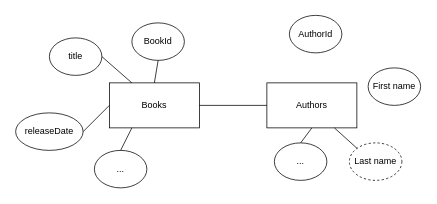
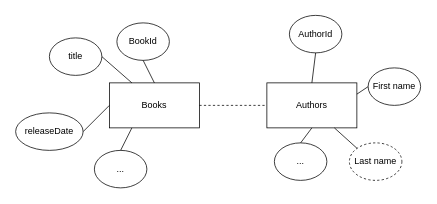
- <mxCell id="5" value="BookId" style="ellipse;whiteSpace=wrap;html=1;" vertex="1" parent="1"><mxGeometry x="175" y="30" width="70" height="50" as="geometry" /></mxCell>
+ <mxCell id="5" value="BookId" style="ellipse;whiteSpace=wrap;html=1;" vertex="1" parent="1"><mxGeometry x="155" y="30" width="70" height="50" as="geometry" /></mxCell>
+ <mxCell id="17" value="" style="endArrow=none;html=1;rounded=0;entryX=0.5;entryY=1;entryDx=0;entryDy=0;exitX=0.5;exitY=0;exitDx=0;exitDy=0;" edge="1" parent="1" source="3" target="8"><mxGeometry width="50" height="50" relative="1" as="geometry"><mxPoint x="215" y="120" as="sourcePoint" /><mxPoint x="200" y="60" as="targetPoint" /></mxGeometry></mxCell>
+ <mxCell id="18" value="" style="endArrow=none;html=1;rounded=0;entryX=0;entryY=0.5;entryDx=0;entryDy=0;exitX=1;exitY=0.25;exitDx=0;exitDy=0;" edge="1" parent="1" source="3" target="9"><mxGeometry width="50" height="50" relative="1" as="geometry"><mxPoint x="425" y="120" as="sourcePoint" /><mxPoint x="500" y="60" as="targetPoint" /></mxGeometry></mxCell>
- <mxCell id="4" value="" style="endArrow=none;html=1;rounded=0;exitX=1;exitY=0.5;exitDx=0;exitDy=0;entryX=0;entryY=0.5;entryDx=0;entryDy=0;" edge="1" parent="1" source="2" target="3"><mxGeometry width="50" height="50" relative="1" as="geometry"><mxPoint x="305" y="300" as="sourcePoint" /><mxPoint x="355" y="250" as="targetPoint" /></mxGeometry></mxCell>
+ <mxCell id="4" value="" style="endArrow=none;html=1;rounded=0;exitX=1;exitY=0.5;exitDx=0;exitDy=0;entryX=0;entryY=0.5;entryDx=0;entryDy=0;dashed=1;" edge="1" parent="1" source="2" target="3"><mxGeometry width="50" height="50" relative="1" as="geometry"><mxPoint x="305" y="300" as="sourcePoint" /><mxPoint x="355" y="250" as="targetPoint" /></mxGeometry></mxCell>
